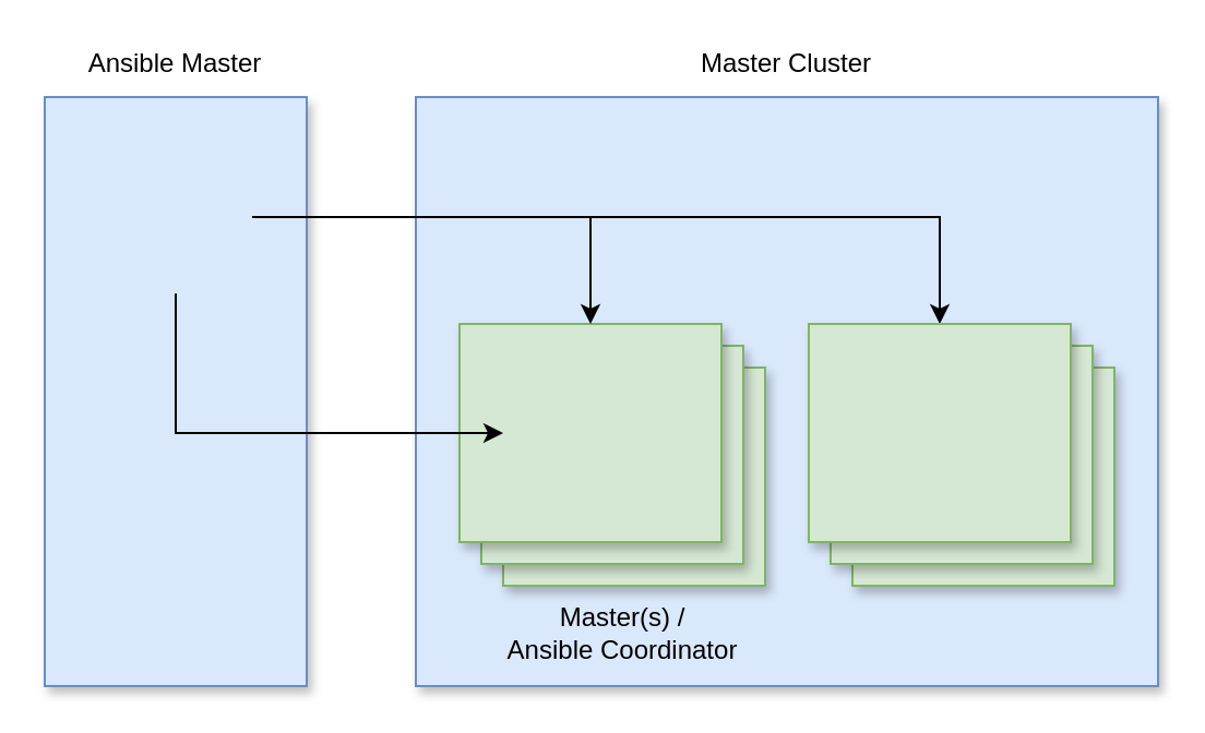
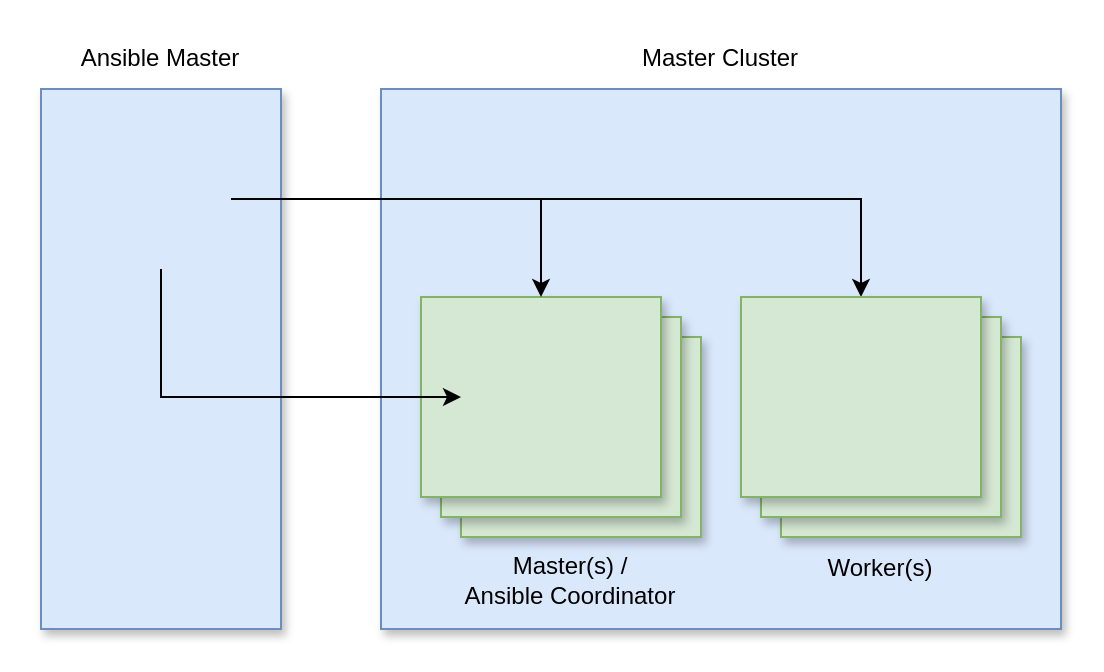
+ <mxCell id="18" value="Worker(s)&lt;br&gt;" style="text;html=1;strokeColor=none;fillColor=none;align=center;verticalAlign=middle;whiteSpace=wrap;rounded=0;shadow=1;glass=0;comic=0;" vertex="1" parent="1"><mxGeometry x="410" y="275" width="60" height="18" as="geometry" /></mxCell>
